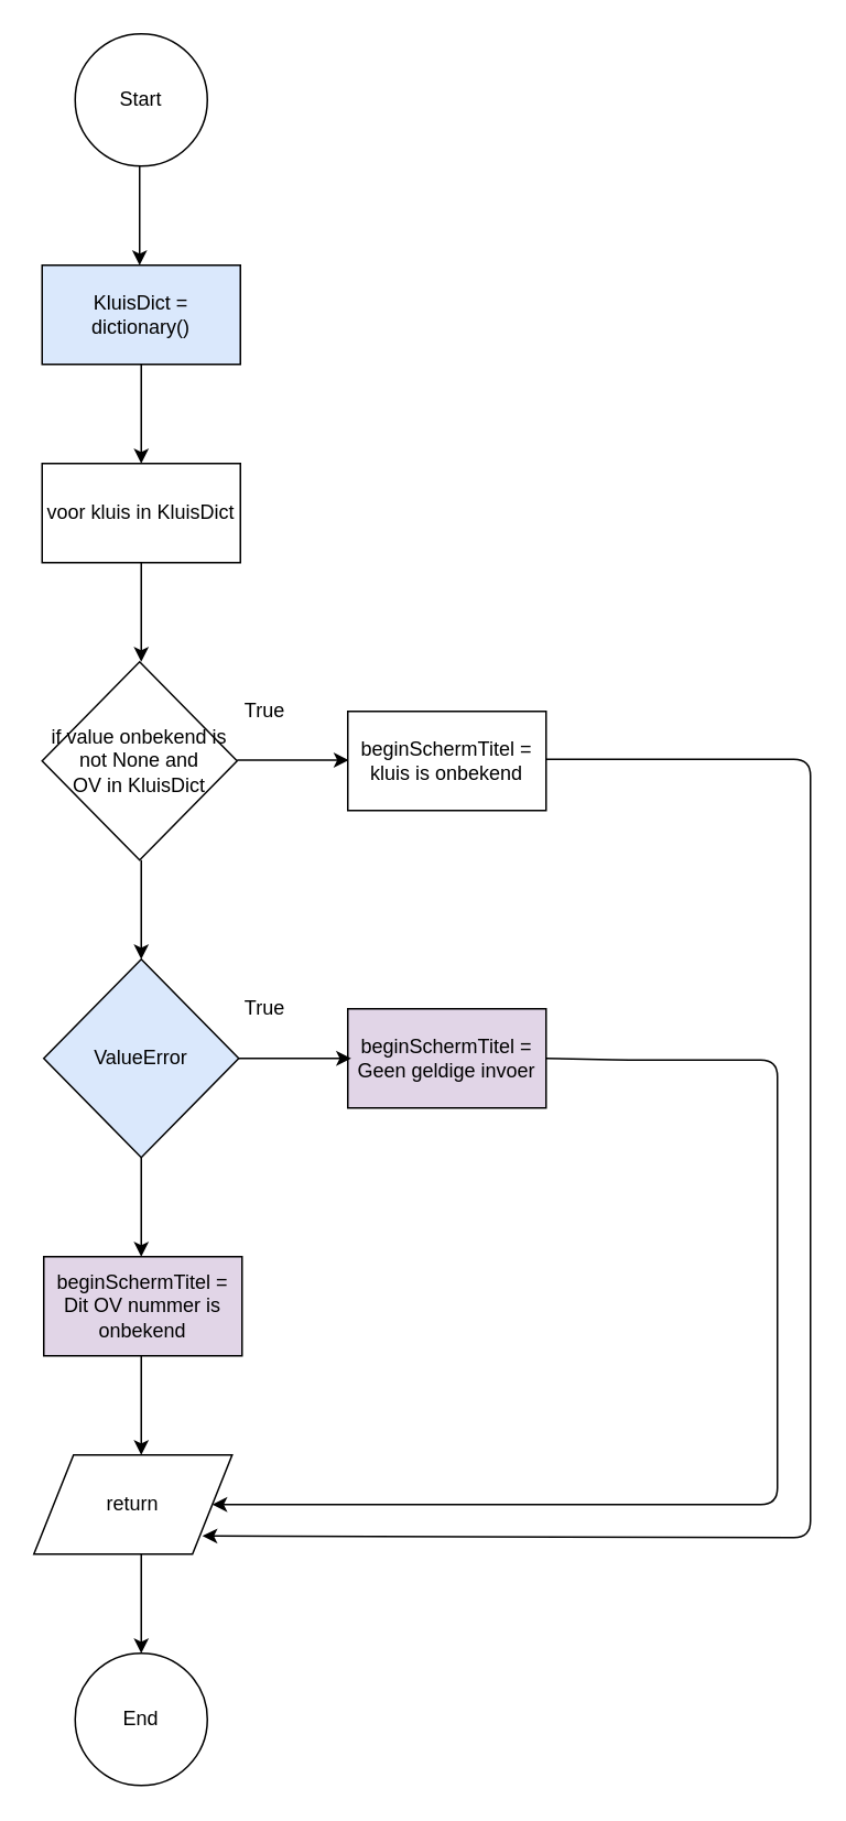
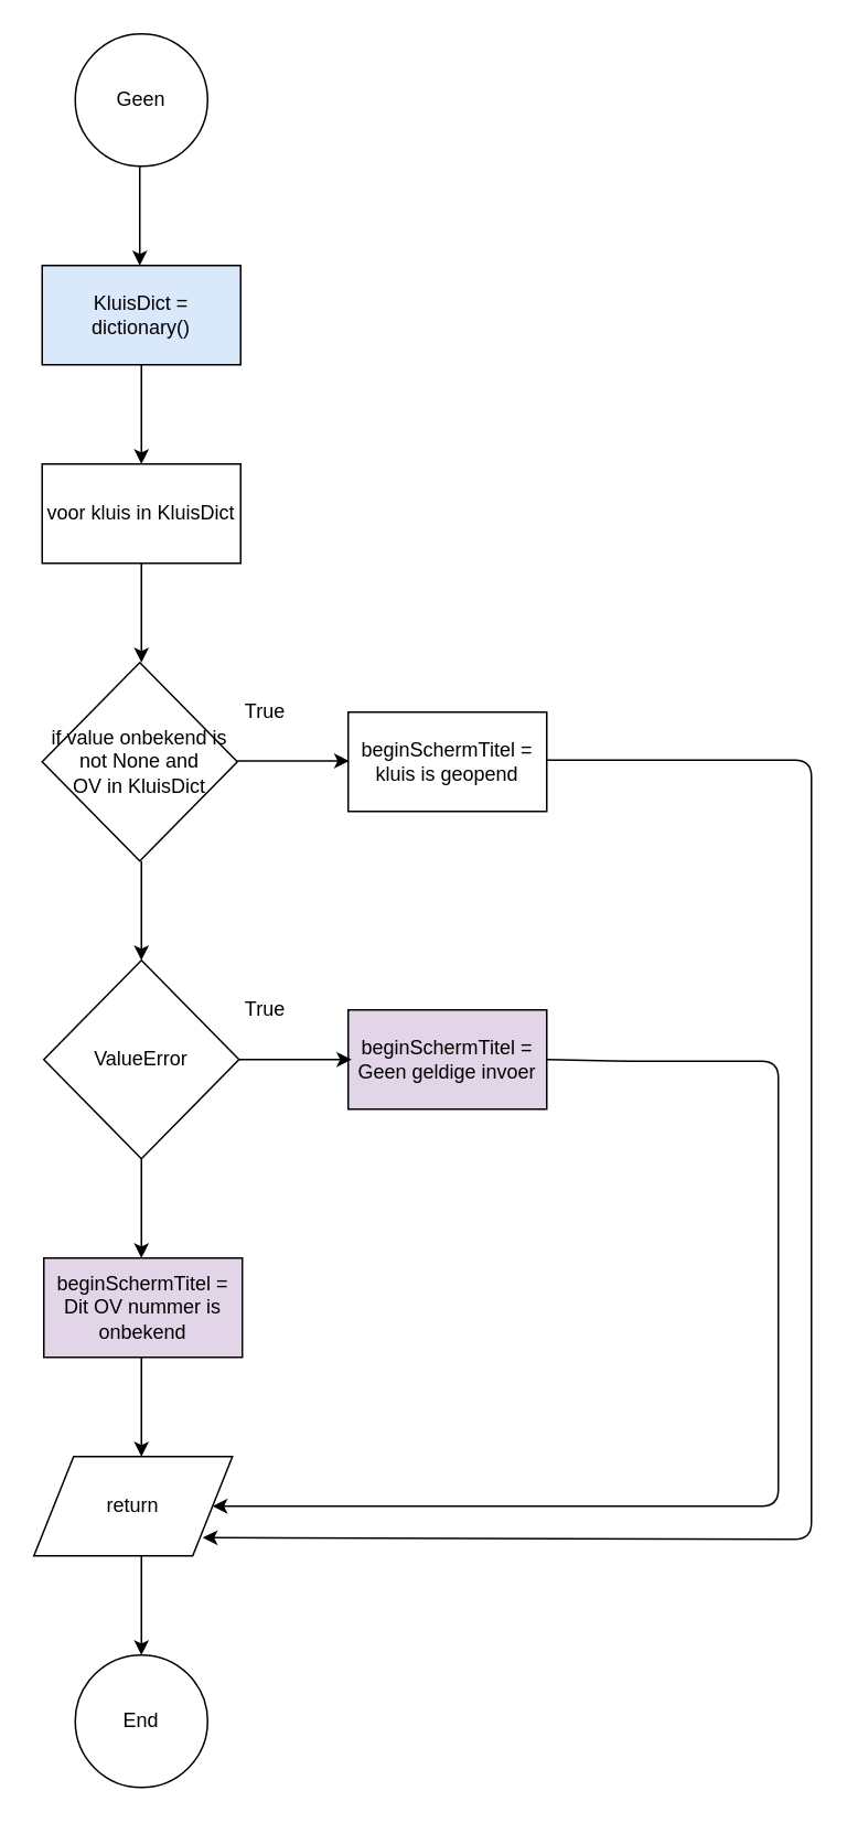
- <mxCell id="2" value="Start" style="ellipse;whiteSpace=wrap;html=1;aspect=fixed;" vertex="1" parent="1"><mxGeometry x="45" y="20" width="80" height="80" as="geometry" /></mxCell>
+ <mxCell id="2" value="Geen" style="ellipse;whiteSpace=wrap;html=1;aspect=fixed;" vertex="1" parent="1"><mxGeometry x="45" y="20" width="80" height="80" as="geometry" /></mxCell>
- <mxCell id="10" value="beginSchermTitel = kluis is onbekend " style="rounded=0;whiteSpace=wrap;html=1;" vertex="1" parent="1"><mxGeometry x="210" y="430" width="120" height="60" as="geometry" /></mxCell>
+ <mxCell id="10" value="beginSchermTitel = kluis is geopend " style="rounded=0;whiteSpace=wrap;html=1;" vertex="1" parent="1"><mxGeometry x="210" y="430" width="120" height="60" as="geometry" /></mxCell>
- <mxCell id="8" value="ValueError" style="rhombus;whiteSpace=wrap;html=1;fillColor=#dae8fc;" vertex="1" parent="1"><mxGeometry x="26" y="580" width="118" height="120" as="geometry" /></mxCell>
+ <mxCell id="8" value="ValueError" style="rhombus;whiteSpace=wrap;html=1;" vertex="1" parent="1"><mxGeometry x="26" y="580" width="118" height="120" as="geometry" /></mxCell>
